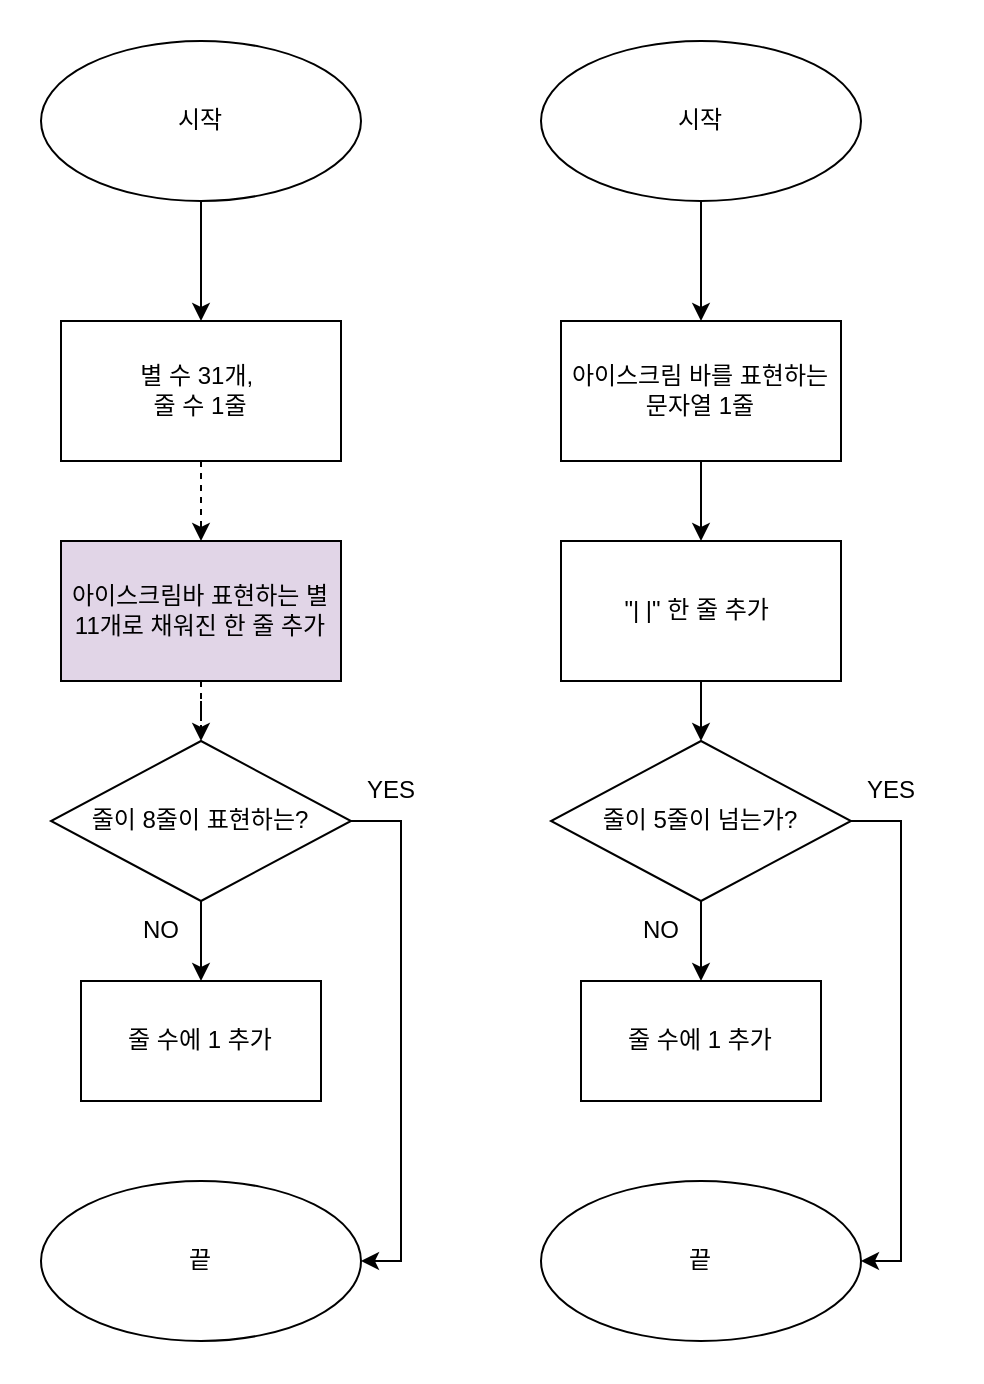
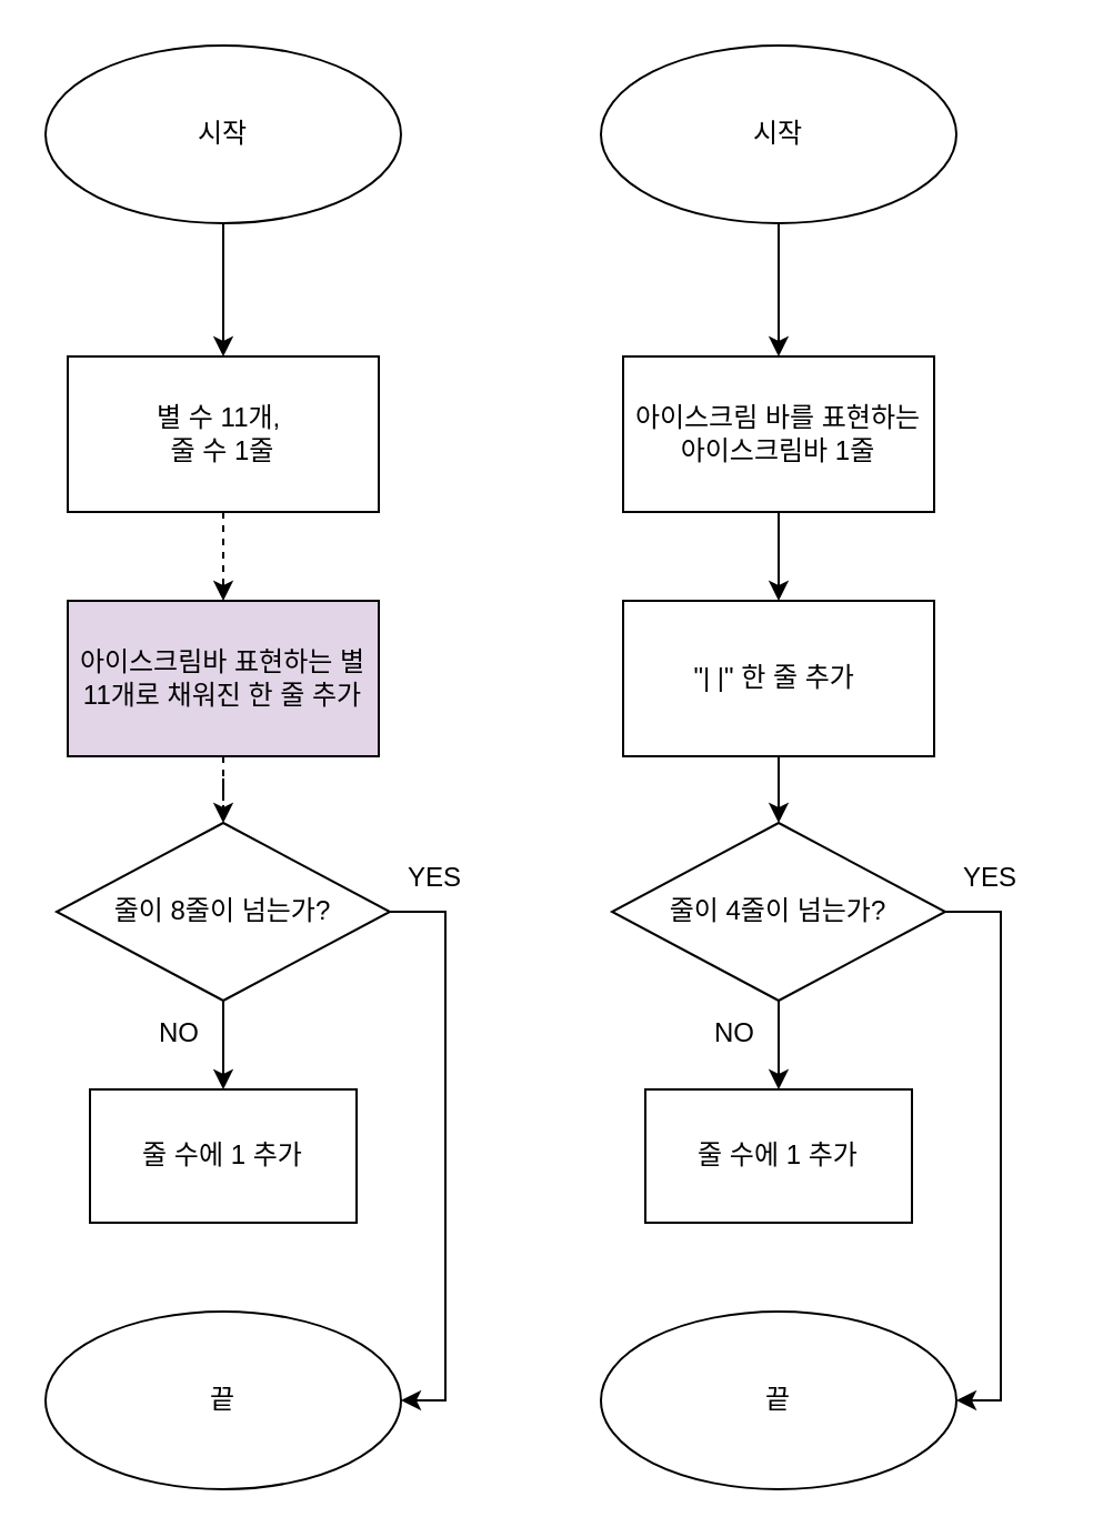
- <mxCell id="5" value="별 수 31개,&amp;nbsp;&lt;br&gt;줄 수 1줄" style="rounded=0;whiteSpace=wrap;html=1;" vertex="1" parent="1"><mxGeometry x="30" y="160" width="140" height="70" as="geometry" /></mxCell>
+ <mxCell id="5" value="별 수 11개,&amp;nbsp;&lt;br&gt;줄 수 1줄" style="rounded=0;whiteSpace=wrap;html=1;" vertex="1" parent="1"><mxGeometry x="30" y="160" width="140" height="70" as="geometry" /></mxCell>
- <mxCell id="18" value="아이스크림 바를 표현하는 문자열 1줄" style="rounded=0;whiteSpace=wrap;html=1;" vertex="1" parent="1"><mxGeometry x="280" y="160" width="140" height="70" as="geometry" /></mxCell>
+ <mxCell id="18" value="아이스크림 바를 표현하는 아이스크림바 1줄" style="rounded=0;whiteSpace=wrap;html=1;" vertex="1" parent="1"><mxGeometry x="280" y="160" width="140" height="70" as="geometry" /></mxCell>
- <mxCell id="10" value="줄이 8줄이 표현하는?" style="rhombus;whiteSpace=wrap;html=1;" vertex="1" parent="1"><mxGeometry x="25" y="370" width="150" height="80" as="geometry" /></mxCell>
+ <mxCell id="10" value="줄이 8줄이 넘는가?" style="rhombus;whiteSpace=wrap;html=1;" vertex="1" parent="1"><mxGeometry x="25" y="370" width="150" height="80" as="geometry" /></mxCell>
- <mxCell id="23" value="줄이 5줄이 넘는가?" style="rhombus;whiteSpace=wrap;html=1;" vertex="1" parent="1"><mxGeometry x="275" y="370" width="150" height="80" as="geometry" /></mxCell>
+ <mxCell id="23" value="줄이 4줄이 넘는가?" style="rhombus;whiteSpace=wrap;html=1;" vertex="1" parent="1"><mxGeometry x="275" y="370" width="150" height="80" as="geometry" /></mxCell>
